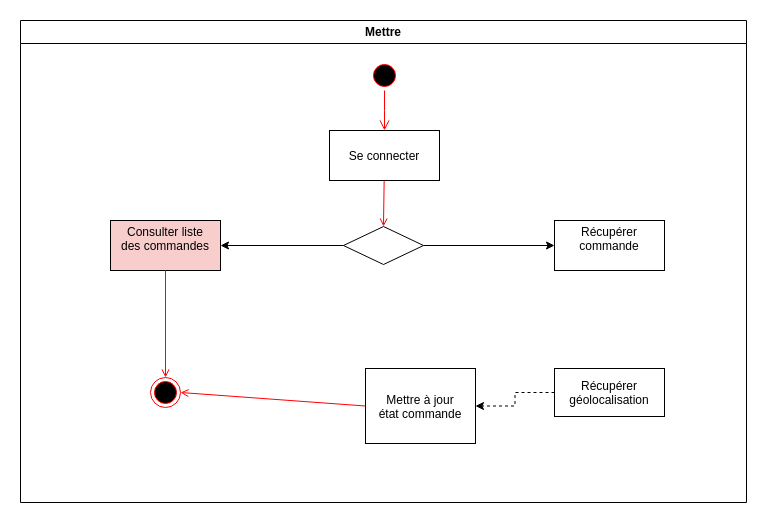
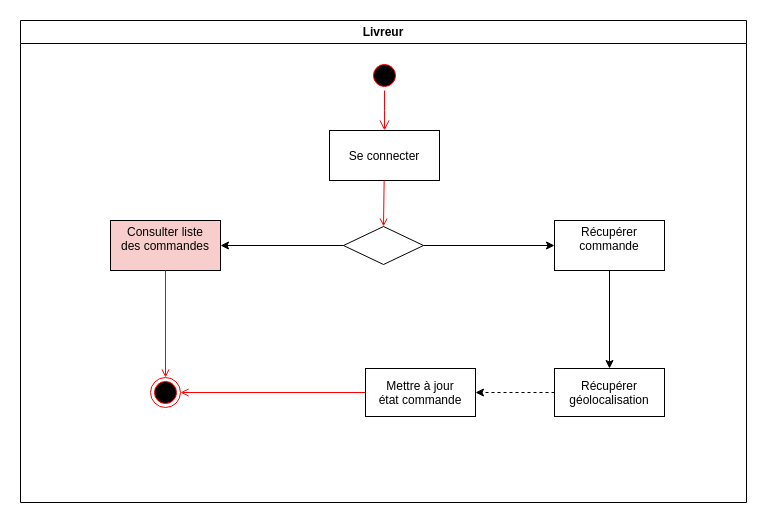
- <mxCell id="2" value="Mettre" style="swimlane;whiteSpace=wrap;startSize=23;" parent="1" vertex="1"><mxGeometry x="20" y="20" width="726" height="482" as="geometry" /></mxCell>
+ <mxCell id="2" value="Livreur" style="swimlane;whiteSpace=wrap;startSize=23;" parent="1" vertex="1"><mxGeometry x="20" y="20" width="726" height="482" as="geometry" /></mxCell>
+ <mxCell id="18" value="" style="endArrow=classic;html=1;exitX=0.5;exitY=1;exitDx=0;exitDy=0;entryX=0.5;entryY=0;entryDx=0;entryDy=0;" edge="1" parent="1" source="16" target="10"><mxGeometry width="50" height="50" relative="1" as="geometry"><mxPoint x="514" y="330" as="sourcePoint" /><mxPoint x="564" y="280" as="targetPoint" /></mxGeometry></mxCell>
- <mxCell id="11" value="Mettre à jour&#10;état commande" style="" vertex="1" parent="2"><mxGeometry x="345" y="348" width="110" height="75" as="geometry" /></mxCell>
+ <mxCell id="11" value="Mettre à jour&#10;état commande" style="" vertex="1" parent="2"><mxGeometry x="345" y="348" width="110" height="48" as="geometry" /></mxCell>
